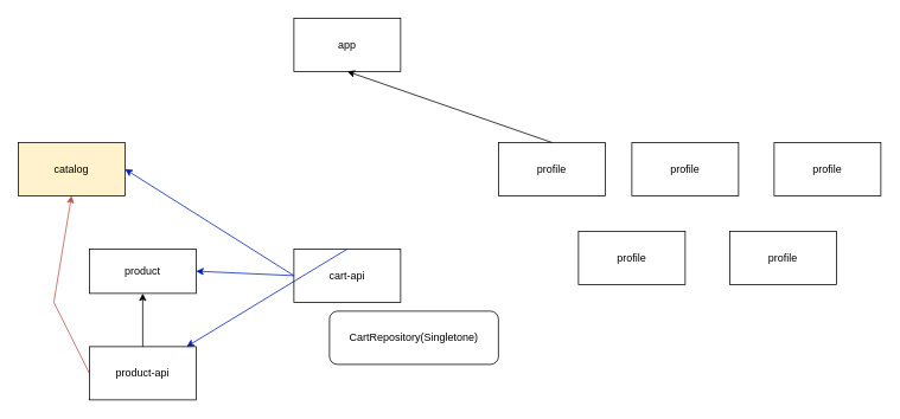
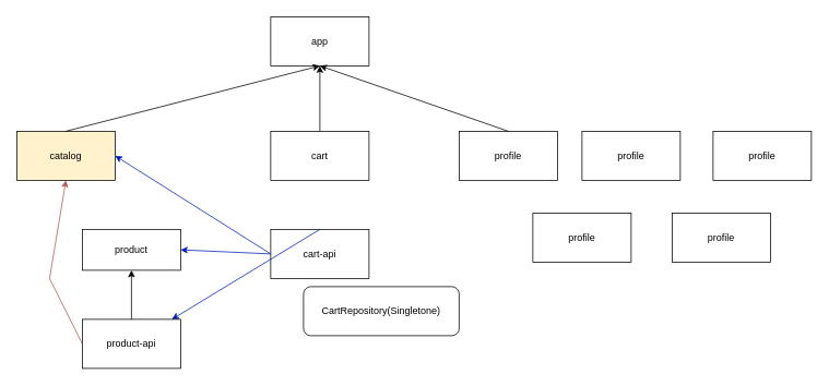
+ <mxCell id="8" value="" style="endArrow=classic;html=1;rounded=0;exitX=0.5;exitY=0;exitDx=0;exitDy=0;entryX=0.5;entryY=1;entryDx=0;entryDy=0;" parent="1" source="5" target="2" edge="1"><mxGeometry width="50" height="50" relative="1" as="geometry"><mxPoint x="430" y="400" as="sourcePoint" /><mxPoint x="480" y="350" as="targetPoint" /></mxGeometry></mxCell>
+ <mxCell id="7" value="" style="endArrow=classic;html=1;rounded=0;exitX=0.5;exitY=0;exitDx=0;exitDy=0;entryX=0.5;entryY=1;entryDx=0;entryDy=0;" parent="1" source="3" target="2" edge="1"><mxGeometry width="50" height="50" relative="1" as="geometry"><mxPoint x="430" y="400" as="sourcePoint" /><mxPoint x="480" y="350" as="targetPoint" /></mxGeometry></mxCell>
+ <mxCell id="5" value="cart" style="rounded=0;whiteSpace=wrap;html=1;" parent="1" vertex="1"><mxGeometry x="330" y="160" width="120" height="60" as="geometry" /></mxCell>
